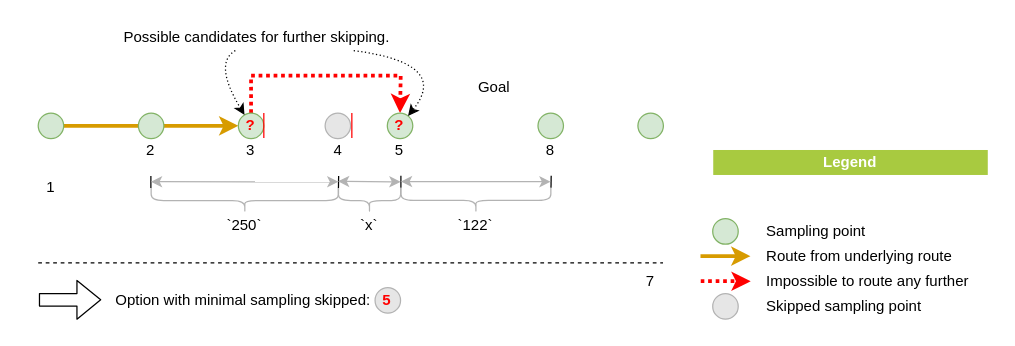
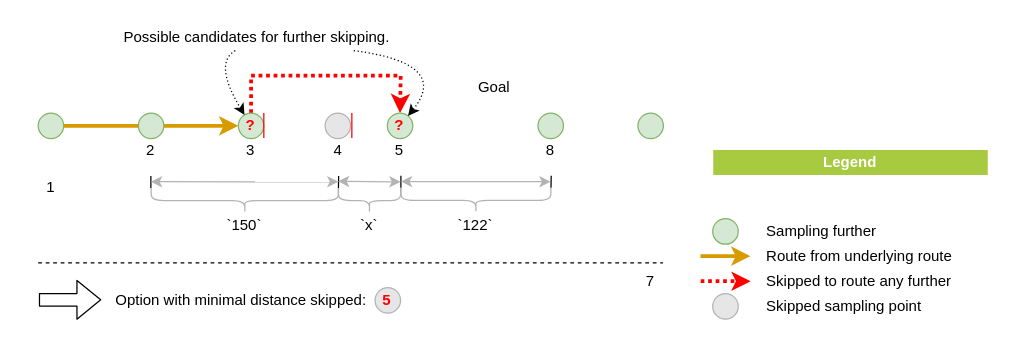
- <mxCell id="21" value="`250`" style="text;html=1;strokeColor=none;fillColor=none;align=center;verticalAlign=middle;whiteSpace=wrap;rounded=0;" parent="1" vertex="1"><mxGeometry x="175.21" y="170.05" width="40" height="20" as="geometry" /></mxCell>
+ <mxCell id="21" value="`150`" style="text;html=1;strokeColor=none;fillColor=none;align=center;verticalAlign=middle;whiteSpace=wrap;rounded=0;" parent="1" vertex="1"><mxGeometry x="175.21" y="170.05" width="40" height="20" as="geometry" /></mxCell>
- <mxCell id="35" value="Sampling point" style="text;html=1;strokeColor=none;fillColor=none;align=left;verticalAlign=middle;whiteSpace=wrap;rounded=0;" parent="1" vertex="1"><mxGeometry x="610.63" y="174.58" width="169.37" height="20" as="geometry" /></mxCell>
+ <mxCell id="35" value="Sampling further" style="text;html=1;strokeColor=none;fillColor=none;align=left;verticalAlign=middle;whiteSpace=wrap;rounded=0;" parent="1" vertex="1"><mxGeometry x="610.63" y="174.58" width="169.37" height="20" as="geometry" /></mxCell>
- <mxCell id="46" value="&lt;span style=&quot;text-align: right&quot;&gt;Impossible to route any further&lt;/span&gt;" style="text;html=1;strokeColor=none;fillColor=none;align=left;verticalAlign=middle;whiteSpace=wrap;rounded=0;" parent="1" vertex="1"><mxGeometry x="610.84" y="214.63" width="169.16" height="20" as="geometry" /></mxCell>
+ <mxCell id="46" value="&lt;span style=&quot;text-align: right&quot;&gt;Skipped to route any further&lt;/span&gt;" style="text;html=1;strokeColor=none;fillColor=none;align=left;verticalAlign=middle;whiteSpace=wrap;rounded=0;" parent="1" vertex="1"><mxGeometry x="610.84" y="214.63" width="169.16" height="20" as="geometry" /></mxCell>
- <mxCell id="41" value="&lt;font&gt;Option with minimal sampling skipped:&lt;/font&gt;" style="text;html=1;strokeColor=none;fillColor=none;align=left;verticalAlign=middle;whiteSpace=wrap;rounded=0;" parent="1" vertex="1"><mxGeometry x="90.1" y="230" width="210" height="20" as="geometry" /></mxCell>
+ <mxCell id="41" value="&lt;font&gt;Option with minimal distance skipped:&lt;/font&gt;" style="text;html=1;strokeColor=none;fillColor=none;align=left;verticalAlign=middle;whiteSpace=wrap;rounded=0;" parent="1" vertex="1"><mxGeometry x="90.1" y="230" width="210" height="20" as="geometry" /></mxCell>
